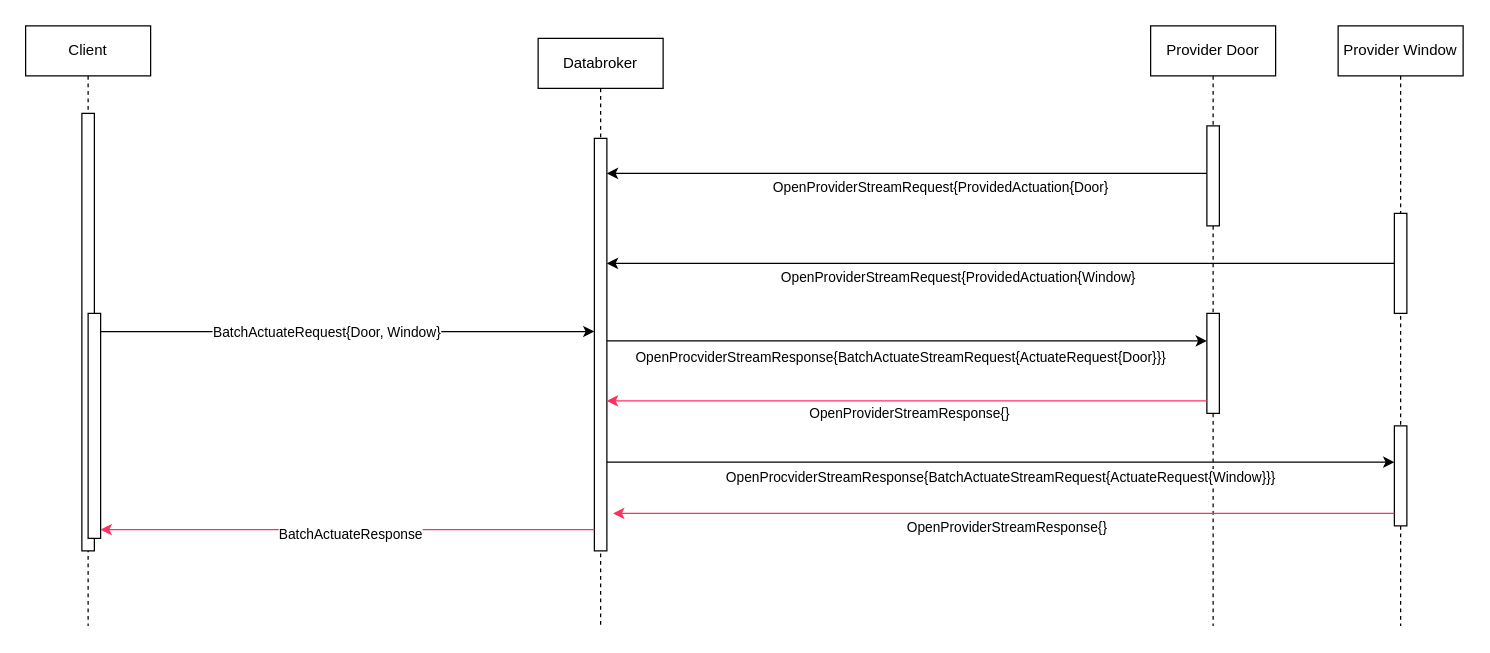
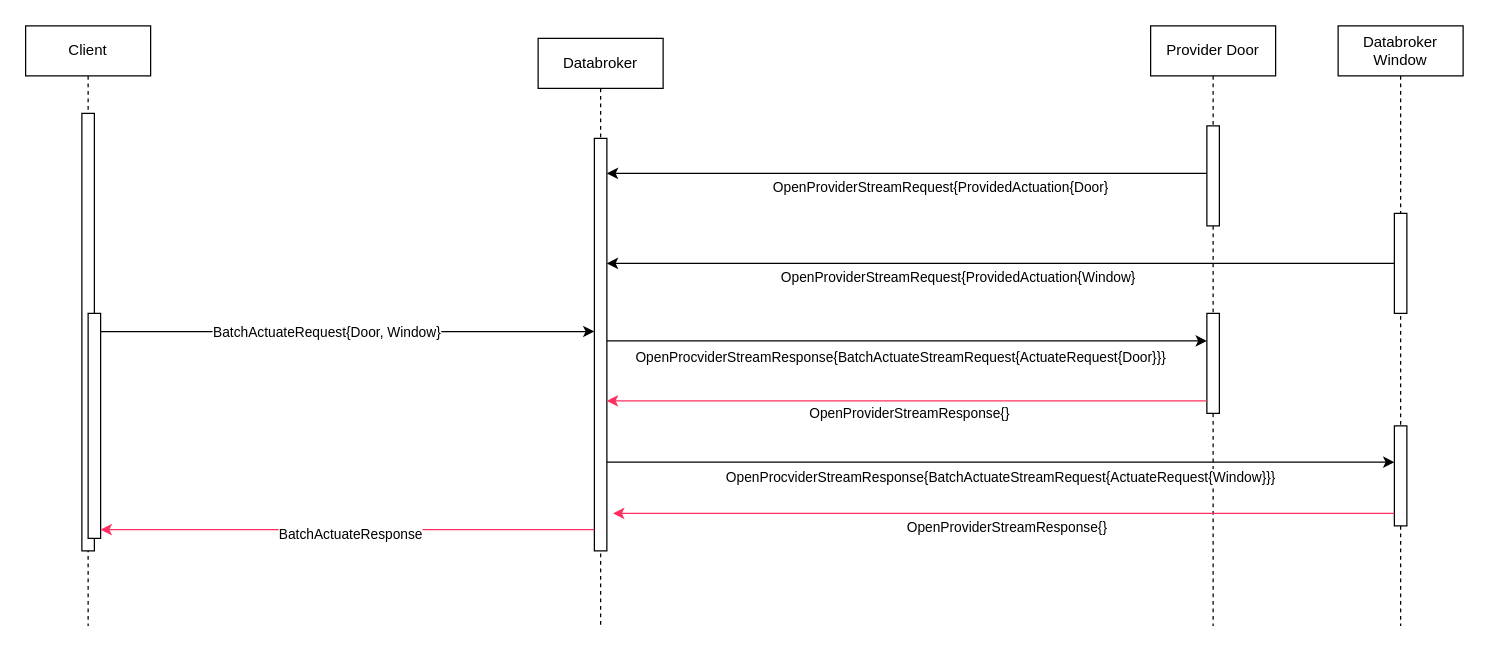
- <mxCell id="18" value="Provider Window" style="shape=umlLifeline;perimeter=lifelinePerimeter;whiteSpace=wrap;html=1;container=0;dropTarget=0;collapsible=0;recursiveResize=0;outlineConnect=0;portConstraint=eastwest;newEdgeStyle={&quot;edgeStyle&quot;:&quot;elbowEdgeStyle&quot;,&quot;elbow&quot;:&quot;vertical&quot;,&quot;curved&quot;:0,&quot;rounded&quot;:0};" vertex="1" parent="1"><mxGeometry x="1070" y="20" width="100" height="480" as="geometry" /></mxCell>
+ <mxCell id="18" value="Databroker Window" style="shape=umlLifeline;perimeter=lifelinePerimeter;whiteSpace=wrap;html=1;container=0;dropTarget=0;collapsible=0;recursiveResize=0;outlineConnect=0;portConstraint=eastwest;newEdgeStyle={&quot;edgeStyle&quot;:&quot;elbowEdgeStyle&quot;,&quot;elbow&quot;:&quot;vertical&quot;,&quot;curved&quot;:0,&quot;rounded&quot;:0};" vertex="1" parent="1"><mxGeometry x="1070" y="20" width="100" height="480" as="geometry" /></mxCell>
